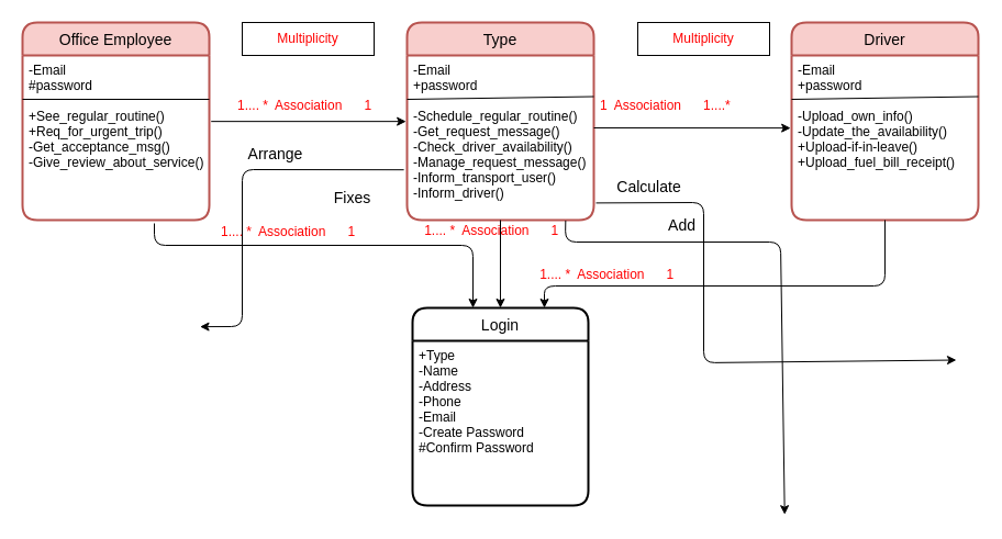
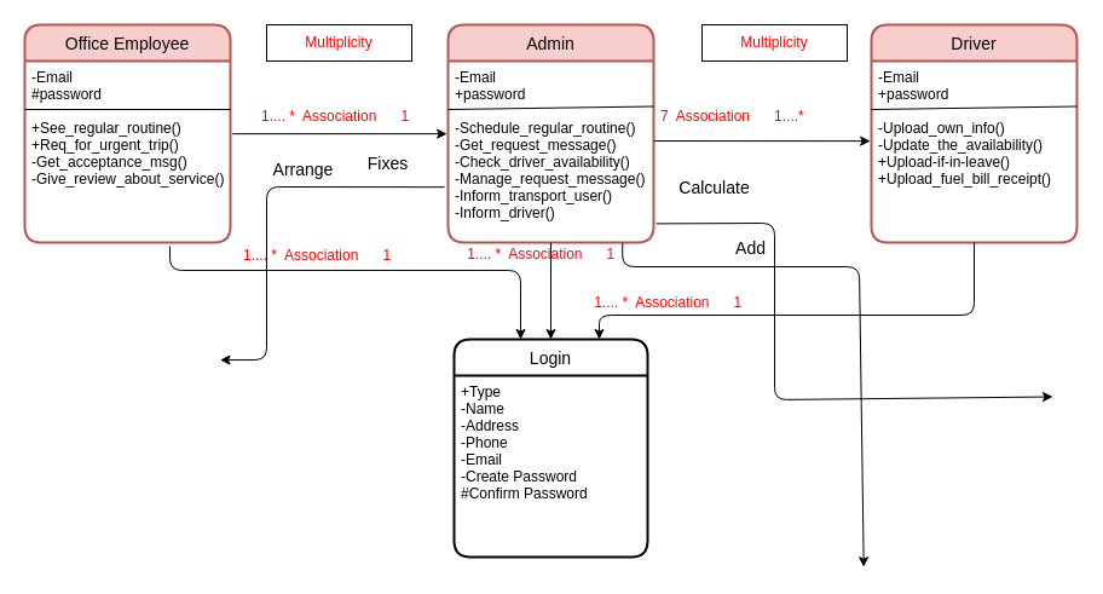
- <mxCell id="5" value="Type" style="swimlane;childLayout=stackLayout;horizontal=1;startSize=30;horizontalStack=0;rounded=1;fontSize=14;fontStyle=0;strokeWidth=2;resizeParent=0;resizeLast=1;shadow=0;dashed=0;align=center;gradientDirection=radial;fillColor=#f8cecc;strokeColor=#b85450;" parent="1" vertex="1"><mxGeometry x="370" y="20" width="170" height="180" as="geometry" /></mxCell>
+ <mxCell id="5" value="Admin" style="swimlane;childLayout=stackLayout;horizontal=1;startSize=30;horizontalStack=0;rounded=1;fontSize=14;fontStyle=0;strokeWidth=2;resizeParent=0;resizeLast=1;shadow=0;dashed=0;align=center;gradientDirection=radial;fillColor=#f8cecc;strokeColor=#b85450;" parent="1" vertex="1"><mxGeometry x="370" y="20" width="170" height="180" as="geometry" /></mxCell>
- <mxCell id="15" value="1  Association      1....*    " style="text;strokeColor=none;fillColor=none;align=left;verticalAlign=middle;spacingLeft=4;spacingRight=4;overflow=hidden;points=[[0,0.5],[1,0.5]];portConstraint=eastwest;rotatable=0;fontColor=#FF0000;" parent="1" vertex="1"><mxGeometry x="540" y="80" width="150" height="30" as="geometry" /></mxCell>
+ <mxCell id="15" value="7  Association      1....*    " style="text;strokeColor=none;fillColor=none;align=left;verticalAlign=middle;spacingLeft=4;spacingRight=4;overflow=hidden;points=[[0,0.5],[1,0.5]];portConstraint=eastwest;rotatable=0;fontColor=#FF0000;" parent="1" vertex="1"><mxGeometry x="540" y="80" width="150" height="30" as="geometry" /></mxCell>
- <mxCell id="23" value="&lt;font style=&quot;font-size: 14px&quot;&gt;Calculate&lt;/font&gt;" style="text;html=1;align=center;verticalAlign=middle;resizable=0;points=[];autosize=1;strokeColor=none;fillColor=none;" parent="1" vertex="1"><mxGeometry x="555" y="160" width="70" height="20" as="geometry" /></mxCell>
+ <mxCell id="23" value="&lt;font style=&quot;font-size: 14px&quot;&gt;Calculate&lt;/font&gt;" style="text;html=1;align=center;verticalAlign=middle;resizable=0;points=[];autosize=1;strokeColor=none;fillColor=none;" parent="1" vertex="1"><mxGeometry x="555" y="145" width="70" height="20" as="geometry" /></mxCell>
- <mxCell id="24" value="&lt;font style=&quot;font-size: 14px&quot;&gt;Fixes&lt;/font&gt;" style="text;html=1;align=center;verticalAlign=middle;resizable=0;points=[];autosize=1;strokeColor=none;fillColor=none;" parent="1" vertex="1"><mxGeometry x="295" y="170" width="50" height="20" as="geometry" /></mxCell>
+ <mxCell id="24" value="&lt;font style=&quot;font-size: 14px&quot;&gt;Fixes&lt;/font&gt;" style="text;html=1;align=center;verticalAlign=middle;resizable=0;points=[];autosize=1;strokeColor=none;fillColor=none;" parent="1" vertex="1"><mxGeometry x="295" y="125" width="50" height="20" as="geometry" /></mxCell>
